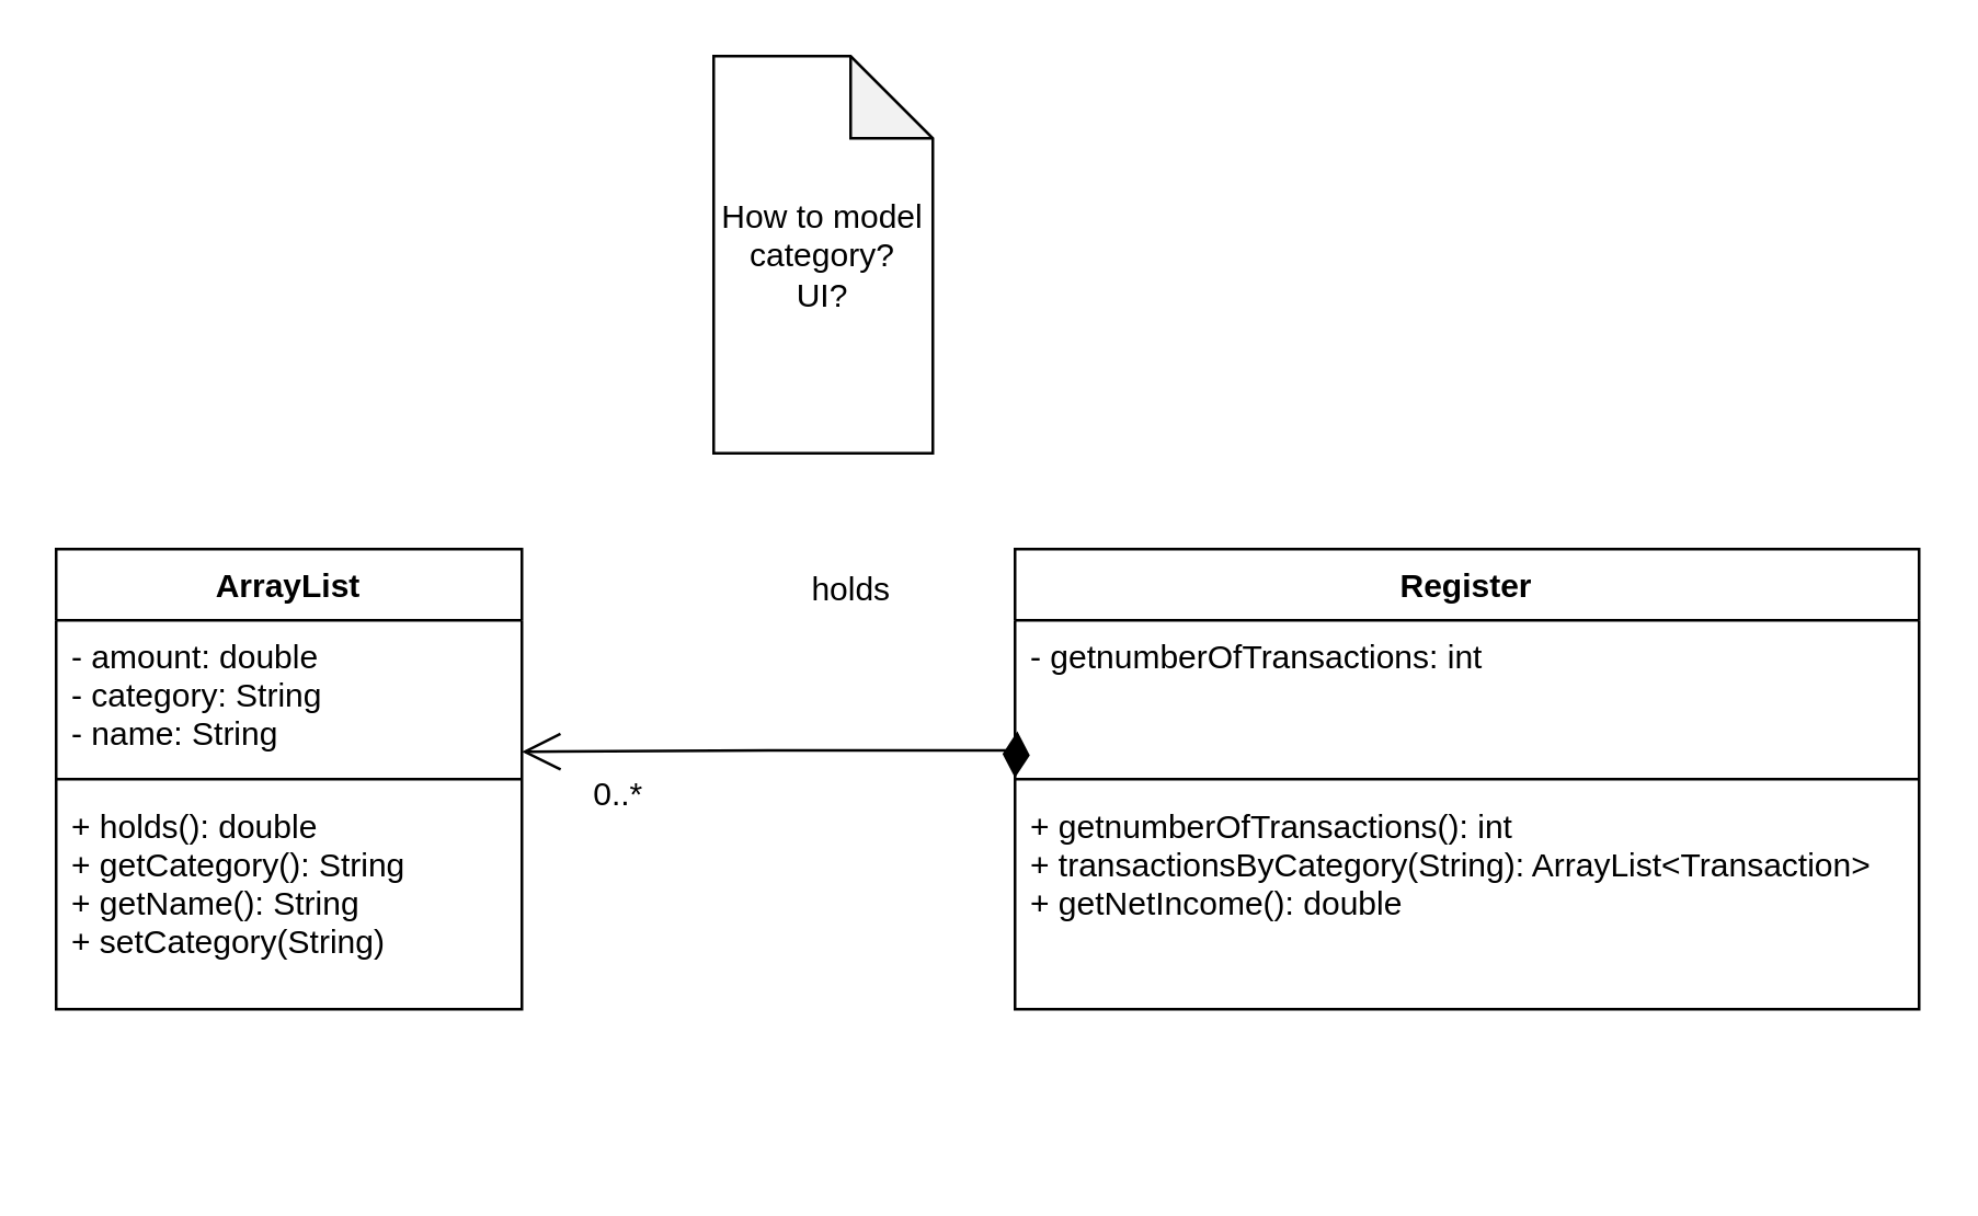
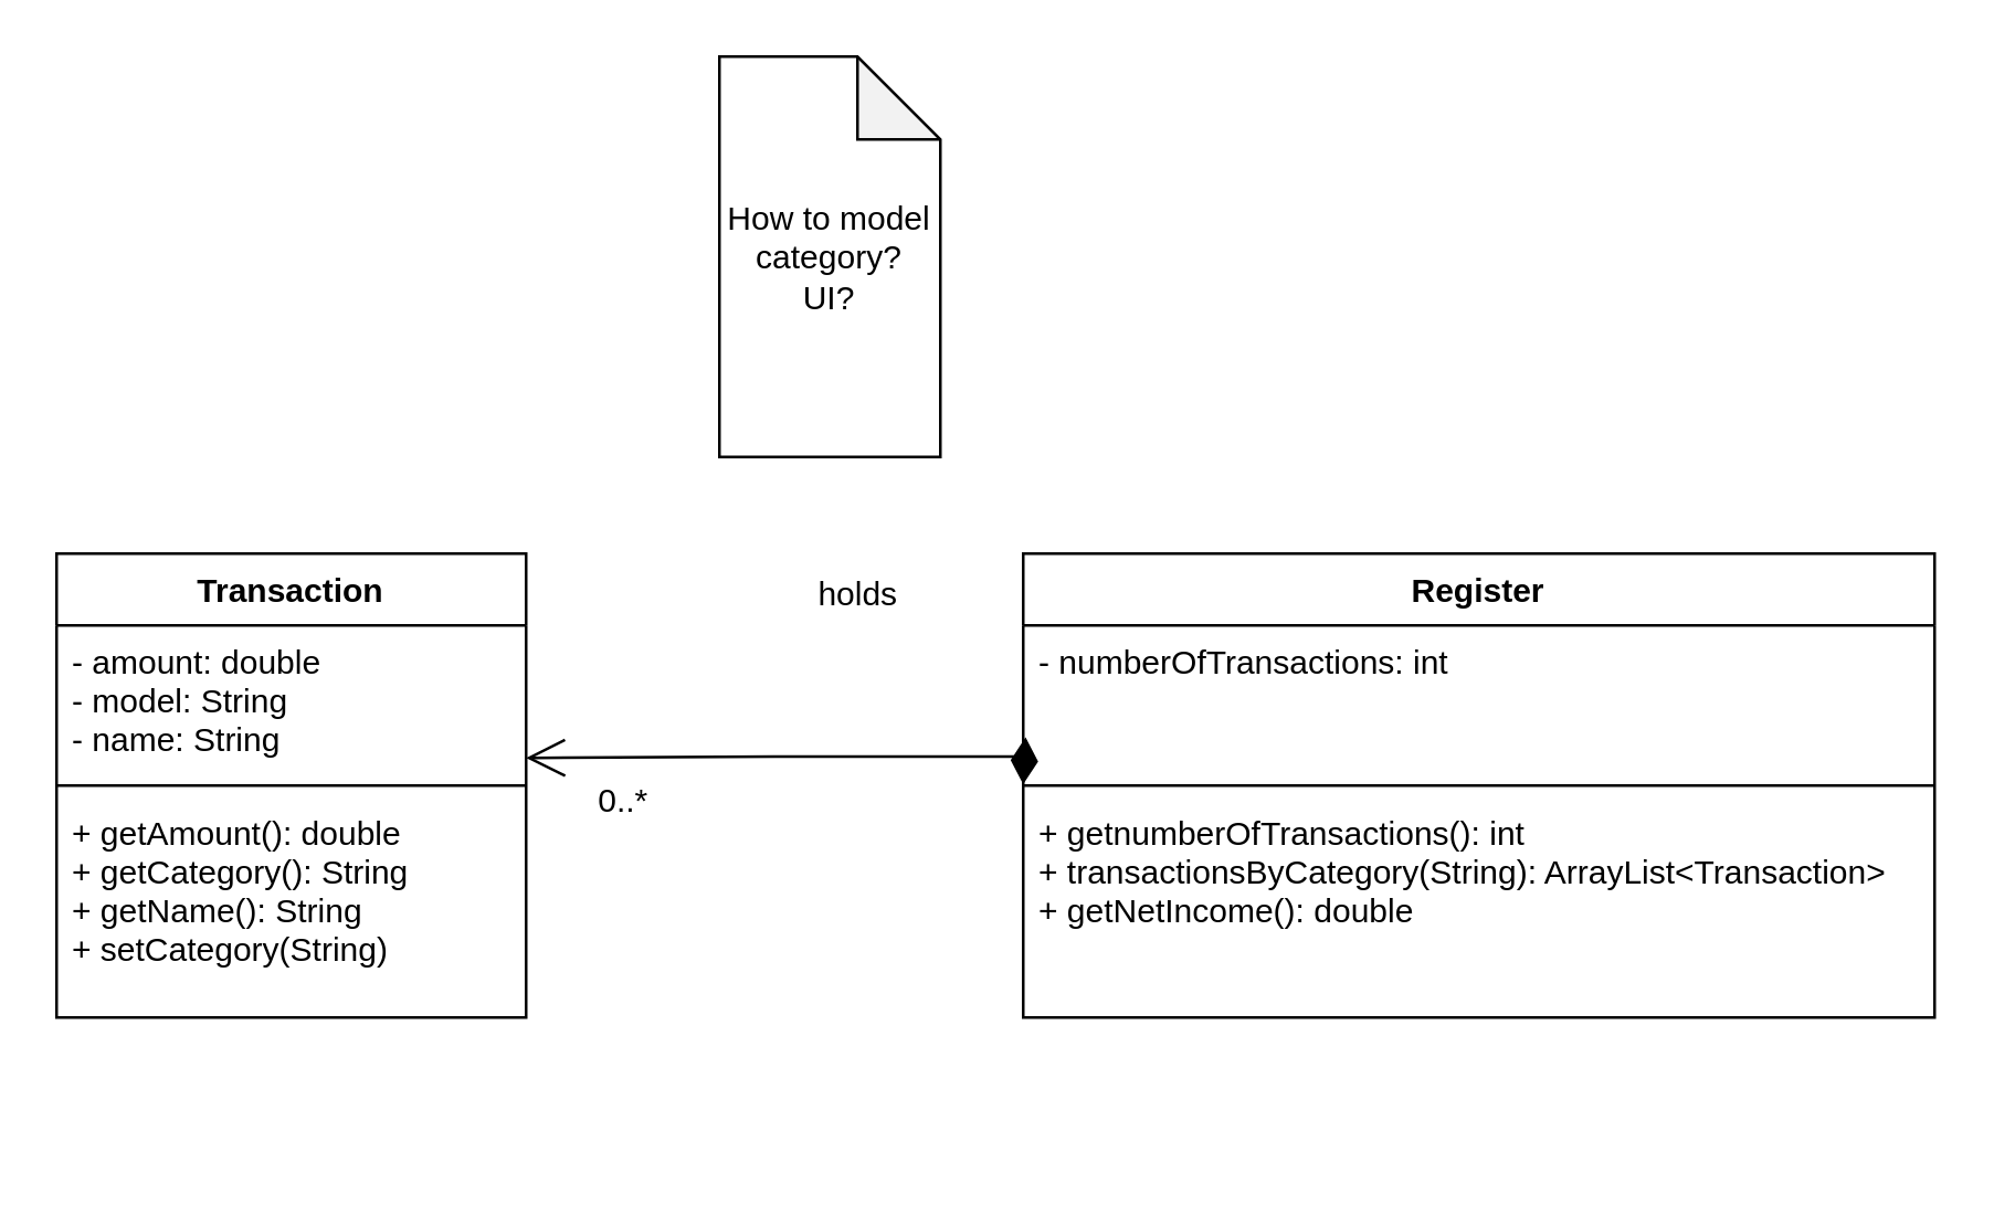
- <mxCell id="2" value="ArrayList" style="swimlane;fontStyle=1;align=center;verticalAlign=top;childLayout=stackLayout;horizontal=1;startSize=26;horizontalStack=0;resizeParent=1;resizeParentMax=0;resizeLast=0;collapsible=1;marginBottom=0;" vertex="1" parent="1"><mxGeometry x="20" y="200" width="170" height="168" as="geometry" /></mxCell>
+ <mxCell id="2" value="Transaction" style="swimlane;fontStyle=1;align=center;verticalAlign=top;childLayout=stackLayout;horizontal=1;startSize=26;horizontalStack=0;resizeParent=1;resizeParentMax=0;resizeLast=0;collapsible=1;marginBottom=0;" vertex="1" parent="1"><mxGeometry x="20" y="200" width="170" height="168" as="geometry" /></mxCell>
- <mxCell id="3" value="- amount: double&#10;- category: String&#10;- name: String" style="text;strokeColor=none;fillColor=none;align=left;verticalAlign=top;spacingLeft=4;spacingRight=4;overflow=hidden;rotatable=0;points=[[0,0.5],[1,0.5]];portConstraint=eastwest;" vertex="1" parent="2"><mxGeometry y="26" width="170" height="54" as="geometry" /></mxCell>
+ <mxCell id="3" value="- amount: double&#10;- model: String&#10;- name: String" style="text;strokeColor=none;fillColor=none;align=left;verticalAlign=top;spacingLeft=4;spacingRight=4;overflow=hidden;rotatable=0;points=[[0,0.5],[1,0.5]];portConstraint=eastwest;" vertex="1" parent="2"><mxGeometry y="26" width="170" height="54" as="geometry" /></mxCell>
- <mxCell id="8" value="- getnumberOfTransactions: int" style="text;strokeColor=none;fillColor=none;align=left;verticalAlign=top;spacingLeft=4;spacingRight=4;overflow=hidden;rotatable=0;points=[[0,0.5],[1,0.5]];portConstraint=eastwest;" vertex="1" parent="7"><mxGeometry y="26" width="330" height="54" as="geometry" /></mxCell>
+ <mxCell id="8" value="- numberOfTransactions: int" style="text;strokeColor=none;fillColor=none;align=left;verticalAlign=top;spacingLeft=4;spacingRight=4;overflow=hidden;rotatable=0;points=[[0,0.5],[1,0.5]];portConstraint=eastwest;" vertex="1" parent="7"><mxGeometry y="26" width="330" height="54" as="geometry" /></mxCell>
- <mxCell id="5" value="+ holds(): double&#10;+ getCategory(): String&#10;+ getName(): String&#10;+ setCategory(String)" style="text;strokeColor=none;fillColor=none;align=left;verticalAlign=top;spacingLeft=4;spacingRight=4;overflow=hidden;rotatable=0;points=[[0,0.5],[1,0.5]];portConstraint=eastwest;" vertex="1" parent="2"><mxGeometry y="88" width="170" height="80" as="geometry" /></mxCell>
+ <mxCell id="5" value="+ getAmount(): double&#10;+ getCategory(): String&#10;+ getName(): String&#10;+ setCategory(String)" style="text;strokeColor=none;fillColor=none;align=left;verticalAlign=top;spacingLeft=4;spacingRight=4;overflow=hidden;rotatable=0;points=[[0,0.5],[1,0.5]];portConstraint=eastwest;" vertex="1" parent="2"><mxGeometry y="88" width="170" height="80" as="geometry" /></mxCell>
